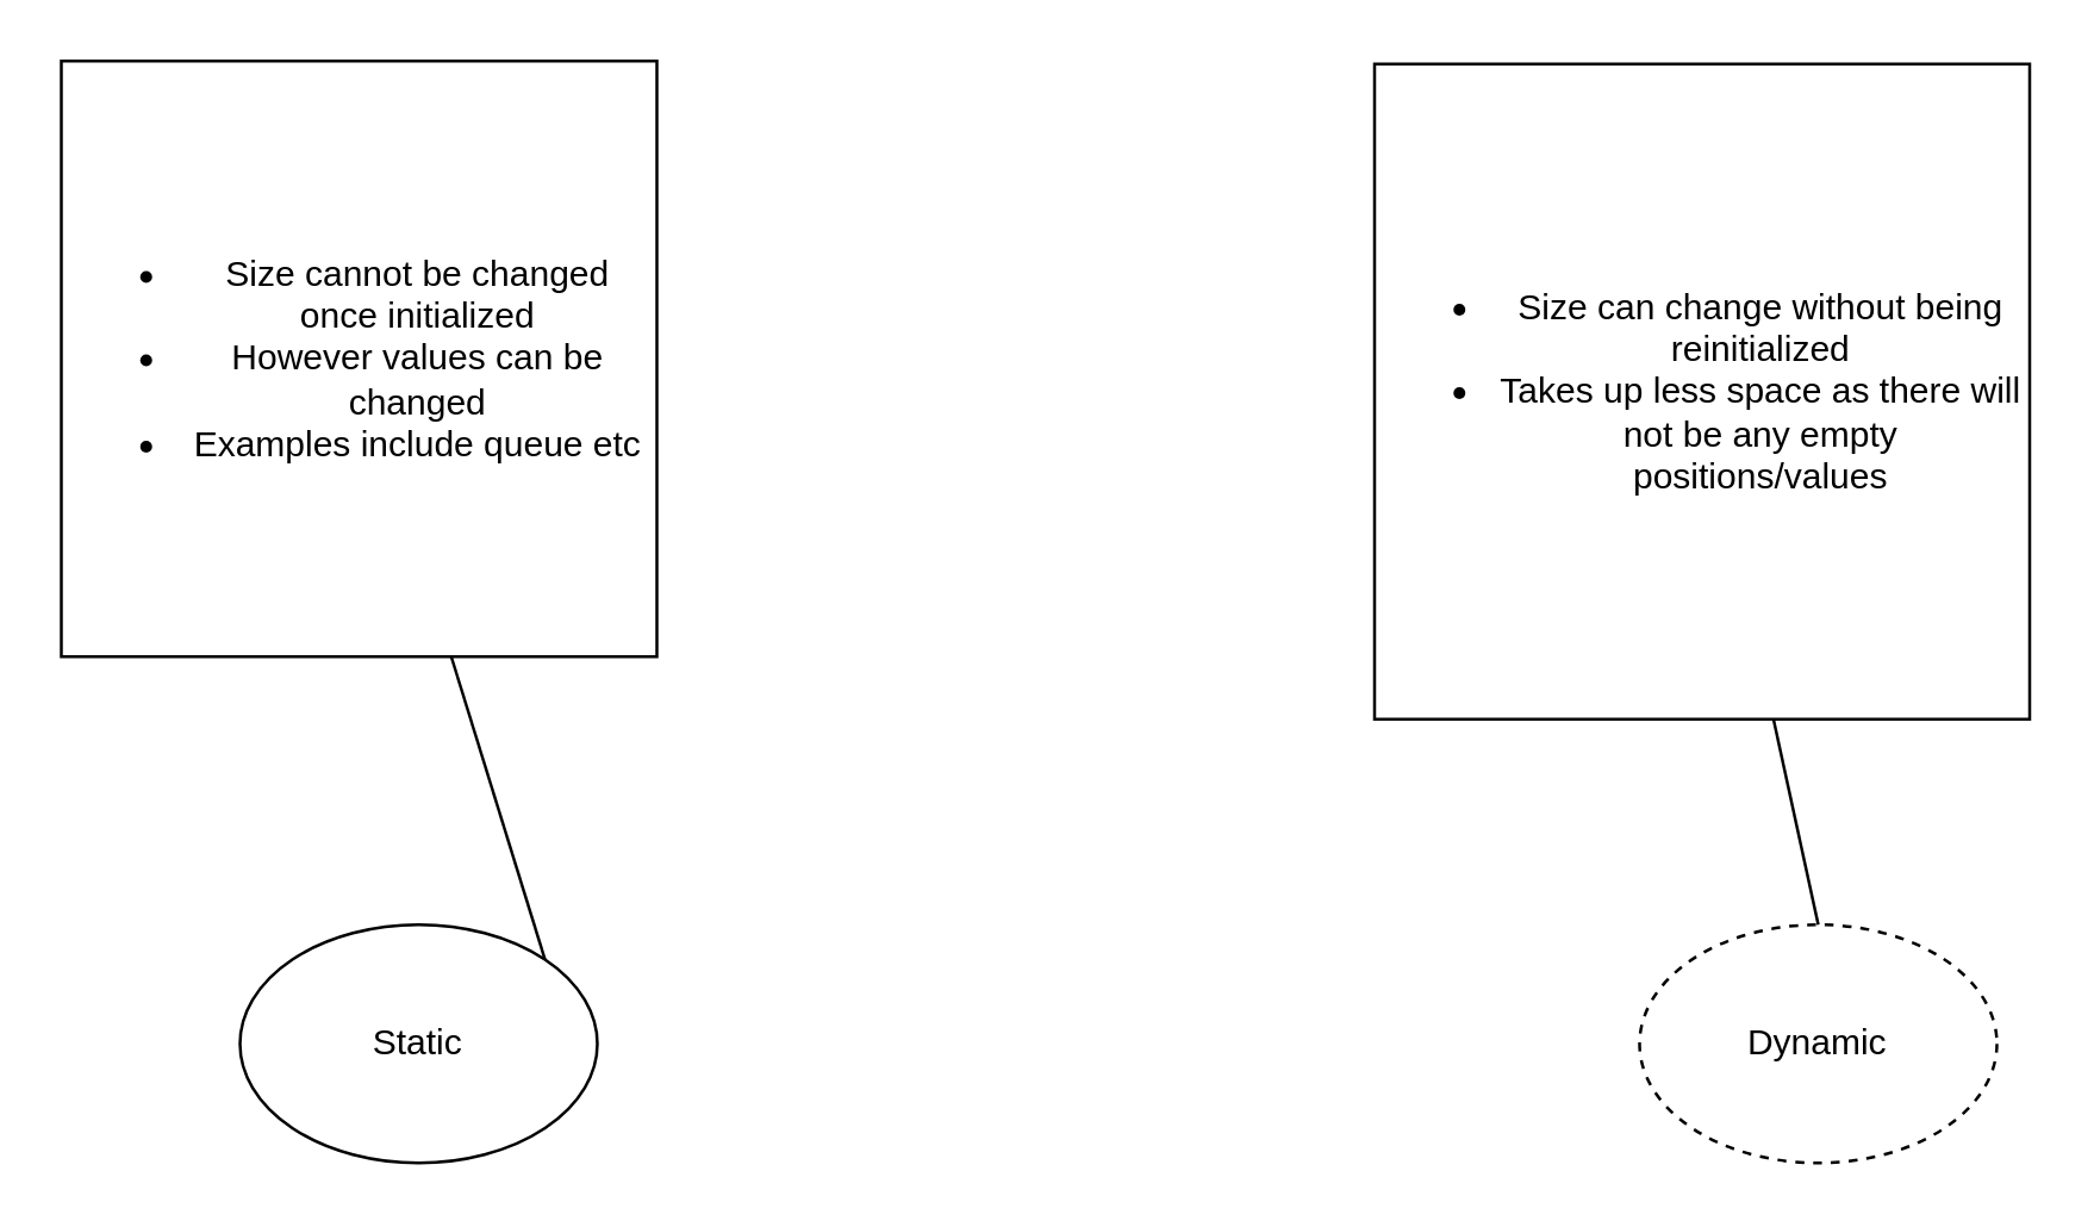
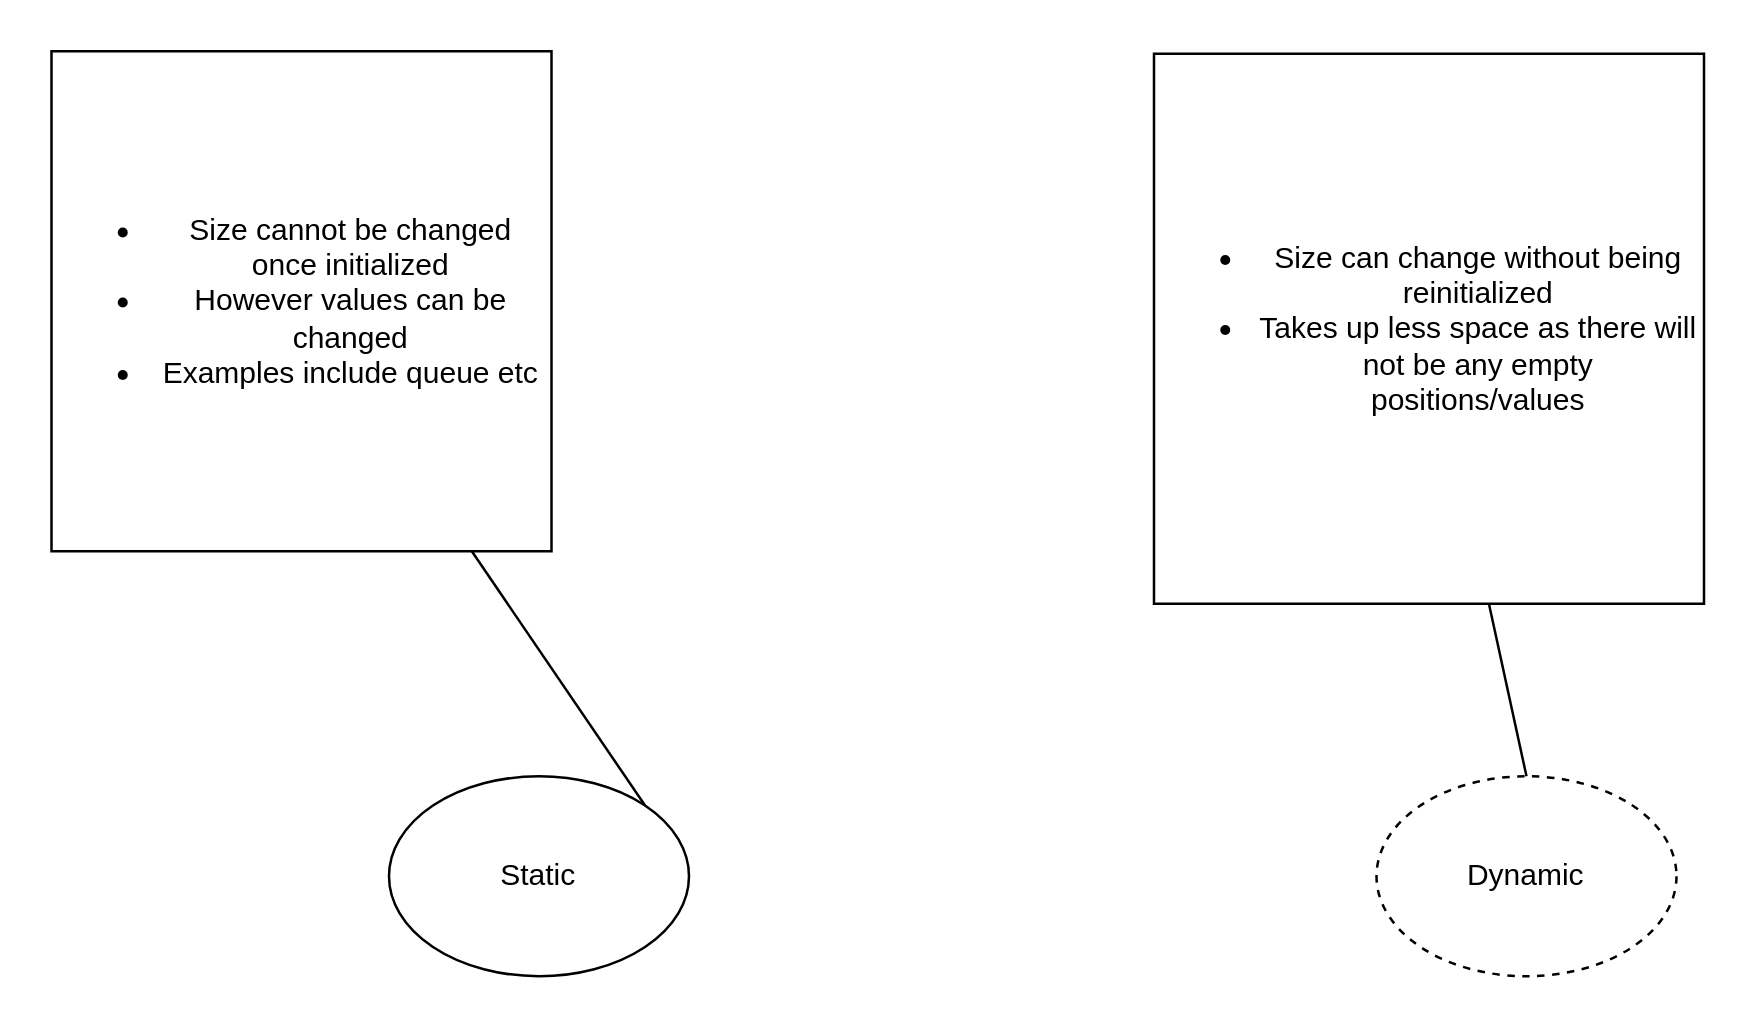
- <mxCell id="2" value="Static" style="ellipse;whiteSpace=wrap;html=1;" vertex="1" parent="1"><mxGeometry x="80" y="310" width="120" height="80" as="geometry" /></mxCell>
+ <mxCell id="2" value="Static" style="ellipse;whiteSpace=wrap;html=1;" vertex="1" parent="1"><mxGeometry x="155" y="310" width="120" height="80" as="geometry" /></mxCell>
